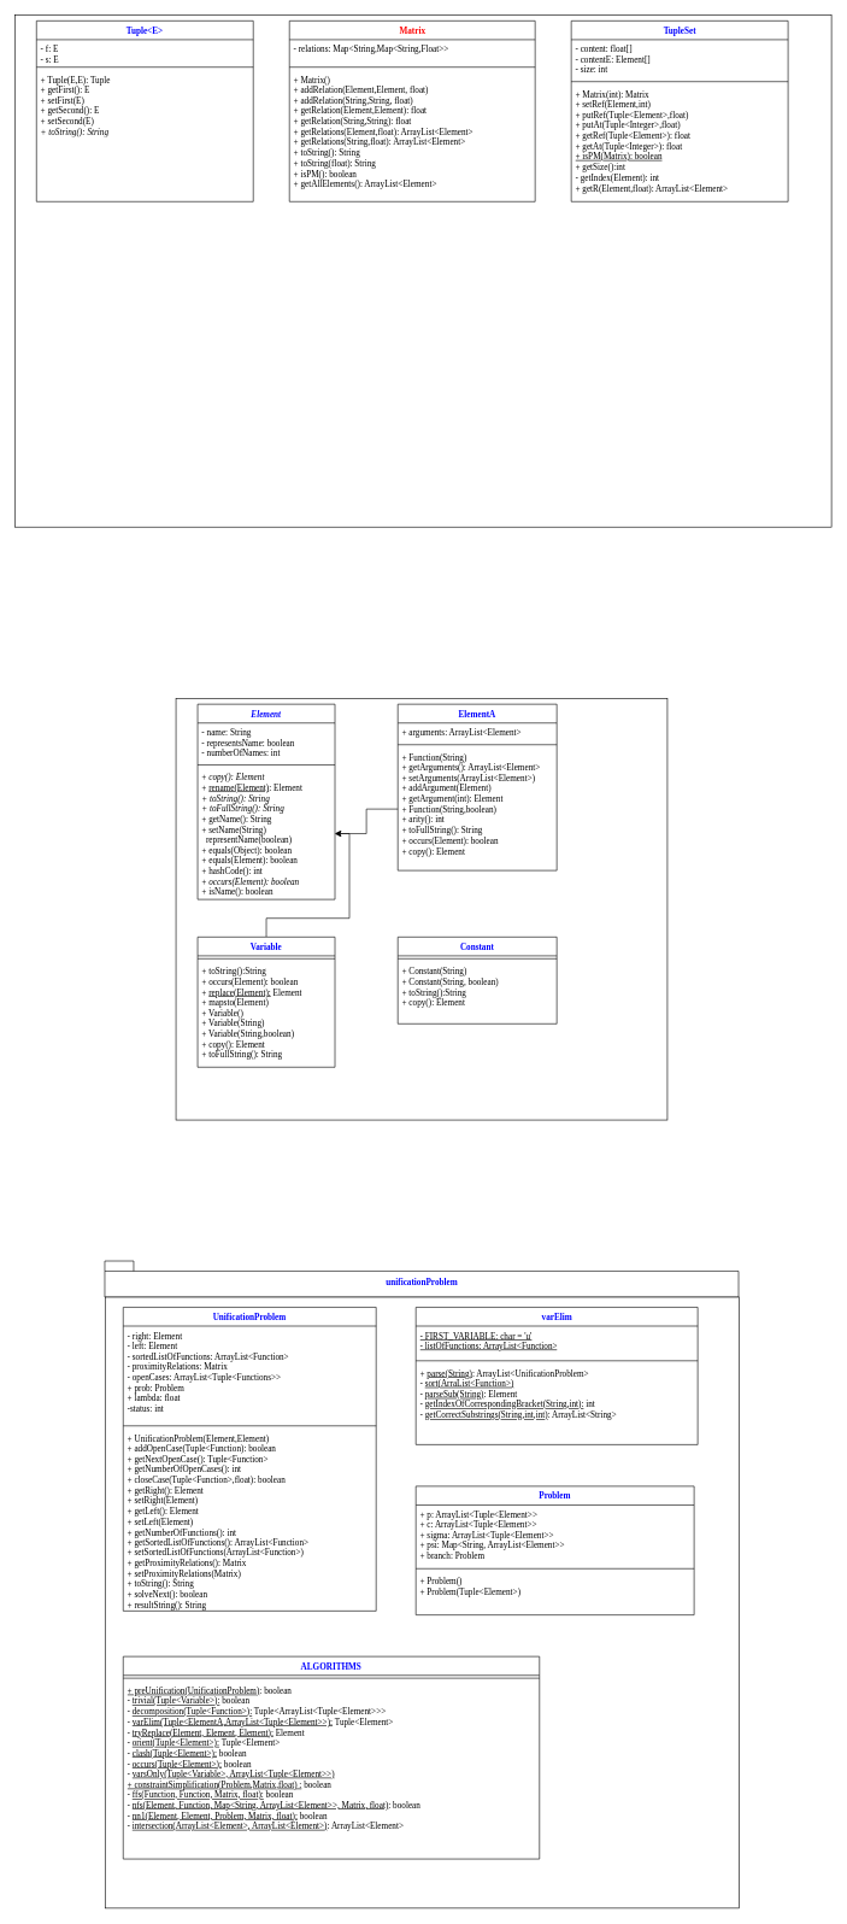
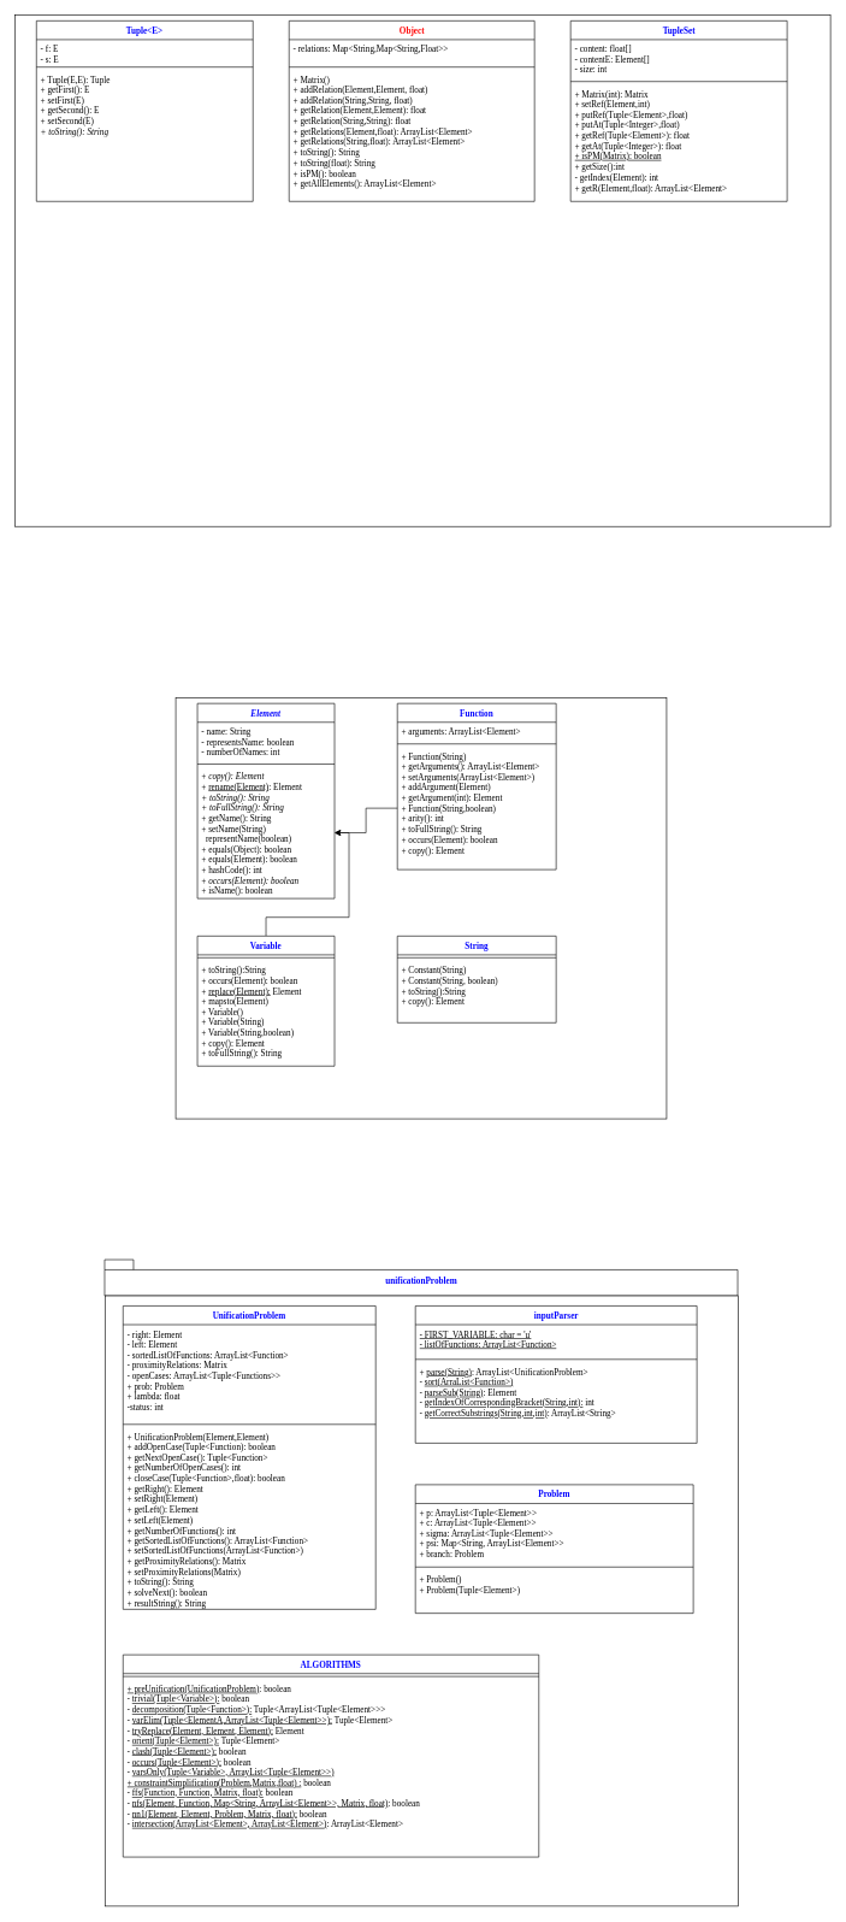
- <mxCell id="40" value="&lt;font color=&quot;#ff0000&quot;&gt;Matrix&lt;/font&gt;&lt;br&gt;" style="swimlane;fontStyle=1;align=center;verticalAlign=top;childLayout=stackLayout;horizontal=1;startSize=26;horizontalStack=0;resizeParent=1;resizeParentMax=0;resizeLast=0;collapsible=1;marginBottom=0;fontColor=#0000FF;fontFamily=Consolas;html=1;" parent="1" vertex="1"><mxGeometry x="400" y="28" width="340" height="250" as="geometry" /></mxCell>
+ <mxCell id="40" value="&lt;font color=&quot;#ff0000&quot;&gt;Object&lt;/font&gt;&lt;br&gt;" style="swimlane;fontStyle=1;align=center;verticalAlign=top;childLayout=stackLayout;horizontal=1;startSize=26;horizontalStack=0;resizeParent=1;resizeParentMax=0;resizeLast=0;collapsible=1;marginBottom=0;fontColor=#0000FF;fontFamily=Consolas;html=1;" parent="1" vertex="1"><mxGeometry x="400" y="28" width="340" height="250" as="geometry" /></mxCell>
- <mxCell id="7" value="ElementA&#10;" style="swimlane;fontStyle=1;align=center;verticalAlign=top;childLayout=stackLayout;horizontal=1;startSize=26;horizontalStack=0;resizeParent=1;resizeParentMax=0;resizeLast=0;collapsible=1;marginBottom=0;fontColor=#0000FF;fontFamily=Consolas;" parent="1" vertex="1"><mxGeometry x="550" y="973" width="220" height="230" as="geometry" /></mxCell>
+ <mxCell id="7" value="Function&#10;" style="swimlane;fontStyle=1;align=center;verticalAlign=top;childLayout=stackLayout;horizontal=1;startSize=26;horizontalStack=0;resizeParent=1;resizeParentMax=0;resizeLast=0;collapsible=1;marginBottom=0;fontColor=#0000FF;fontFamily=Consolas;" parent="1" vertex="1"><mxGeometry x="550" y="973" width="220" height="230" as="geometry" /></mxCell>
- <mxCell id="15" value="Constant&#10;" style="swimlane;fontStyle=1;align=center;verticalAlign=top;childLayout=stackLayout;horizontal=1;startSize=26;horizontalStack=0;resizeParent=1;resizeParentMax=0;resizeLast=0;collapsible=1;marginBottom=0;fontColor=#0000FF;fontFamily=Consolas;" parent="1" vertex="1"><mxGeometry x="550" y="1295" width="220" height="120" as="geometry" /></mxCell>
+ <mxCell id="15" value="String&#10;" style="swimlane;fontStyle=1;align=center;verticalAlign=top;childLayout=stackLayout;horizontal=1;startSize=26;horizontalStack=0;resizeParent=1;resizeParentMax=0;resizeLast=0;collapsible=1;marginBottom=0;fontColor=#0000FF;fontFamily=Consolas;" parent="1" vertex="1"><mxGeometry x="550" y="1295" width="220" height="120" as="geometry" /></mxCell>
- <mxCell id="25" value="varElim&lt;br&gt;" style="swimlane;fontStyle=1;align=center;verticalAlign=top;childLayout=stackLayout;horizontal=1;startSize=26;horizontalStack=0;resizeParent=1;resizeParentMax=0;resizeLast=0;collapsible=1;marginBottom=0;fontColor=#0000FF;editable=1;fontFamily=Consolas;html=1;" parent="1" vertex="1"><mxGeometry x="575" y="1807" width="390" height="190" as="geometry" /></mxCell>
+ <mxCell id="25" value="inputParser&lt;br&gt;" style="swimlane;fontStyle=1;align=center;verticalAlign=top;childLayout=stackLayout;horizontal=1;startSize=26;horizontalStack=0;resizeParent=1;resizeParentMax=0;resizeLast=0;collapsible=1;marginBottom=0;fontColor=#0000FF;editable=1;fontFamily=Consolas;html=1;" parent="1" vertex="1"><mxGeometry x="575" y="1807" width="390" height="190" as="geometry" /></mxCell>
